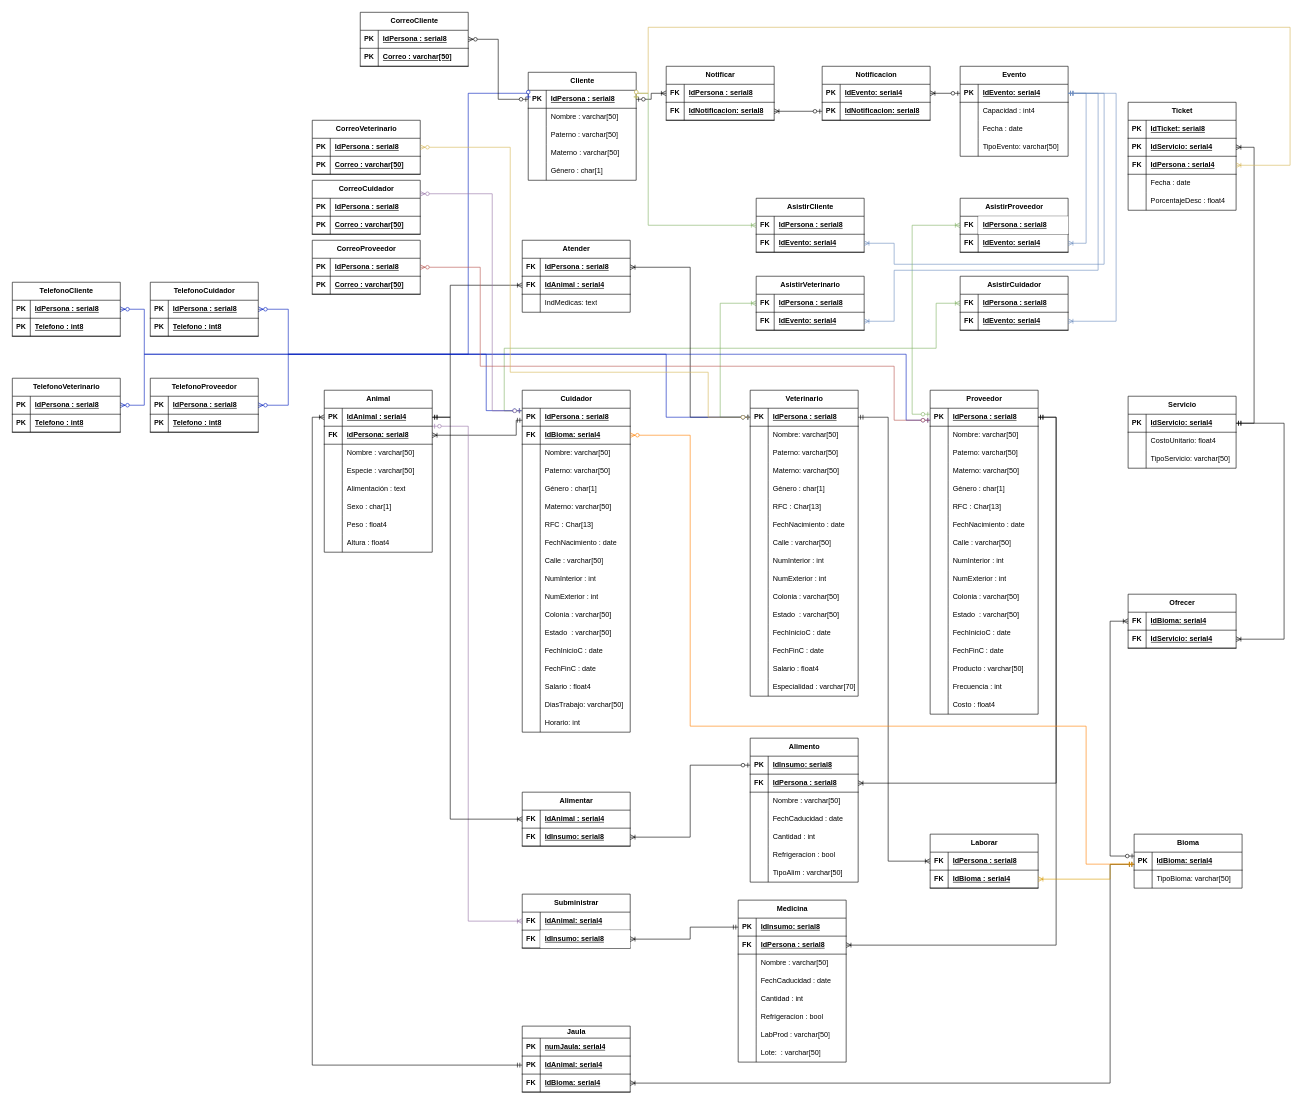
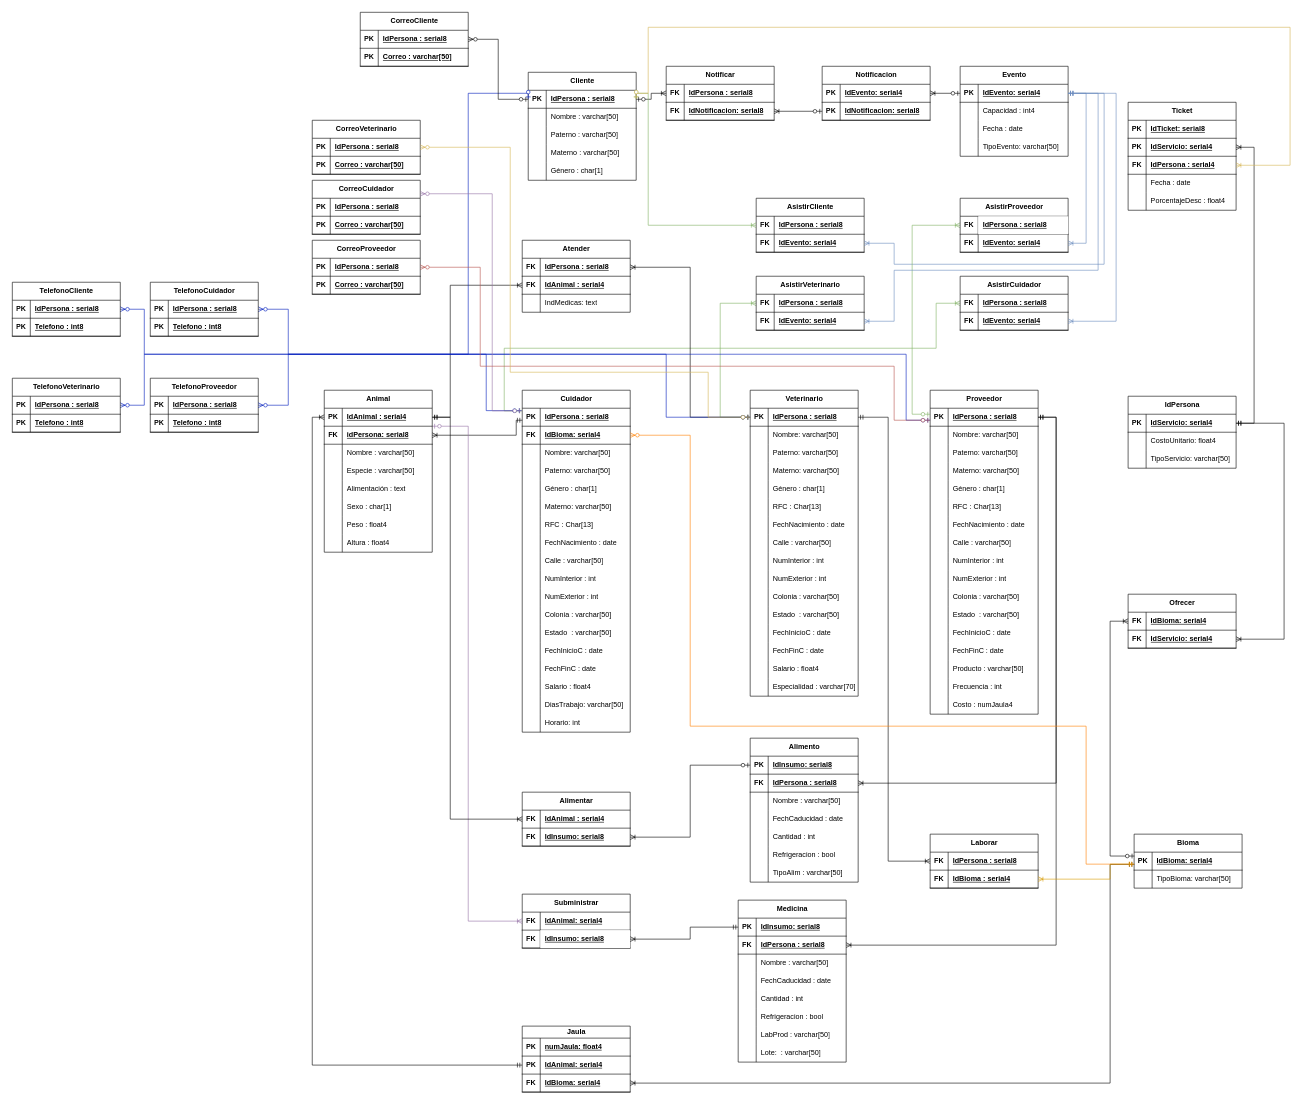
- <mxCell id="213" value="Servicio" style="shape=table;startSize=30;container=1;collapsible=1;childLayout=tableLayout;fixedRows=1;rowLines=0;fontStyle=1;align=center;resizeLast=1;html=1;" parent="1" vertex="1"><mxGeometry x="1880" y="660" width="180" height="120" as="geometry"><mxRectangle x="1180" y="-200" width="90" height="30" as="alternateBounds" /></mxGeometry></mxCell>
+ <mxCell id="213" value="IdPersona" style="shape=table;startSize=30;container=1;collapsible=1;childLayout=tableLayout;fixedRows=1;rowLines=0;fontStyle=1;align=center;resizeLast=1;html=1;" parent="1" vertex="1"><mxGeometry x="1880" y="660" width="180" height="120" as="geometry"><mxRectangle x="1180" y="-200" width="90" height="30" as="alternateBounds" /></mxGeometry></mxCell>
- <mxCell id="198" value="Costo : float4" style="shape=partialRectangle;connectable=0;fillColor=none;top=0;left=0;bottom=0;right=0;align=left;spacingLeft=6;overflow=hidden;whiteSpace=wrap;html=1;" parent="196" vertex="1"><mxGeometry x="30" width="150" height="30" as="geometry"><mxRectangle width="150" height="30" as="alternateBounds" /></mxGeometry></mxCell>
+ <mxCell id="198" value="Costo : numJaula4" style="shape=partialRectangle;connectable=0;fillColor=none;top=0;left=0;bottom=0;right=0;align=left;spacingLeft=6;overflow=hidden;whiteSpace=wrap;html=1;" parent="196" vertex="1"><mxGeometry x="30" width="150" height="30" as="geometry"><mxRectangle width="150" height="30" as="alternateBounds" /></mxGeometry></mxCell>
- <mxCell id="324" value="numJaula: serial4" style="shape=partialRectangle;connectable=0;fillColor=none;top=0;left=0;bottom=0;right=0;align=left;spacingLeft=6;fontStyle=5;overflow=hidden;whiteSpace=wrap;html=1;" parent="322" vertex="1"><mxGeometry x="30" width="150" height="30" as="geometry"><mxRectangle width="150" height="30" as="alternateBounds" /></mxGeometry></mxCell>
+ <mxCell id="324" value="numJaula: float4" style="shape=partialRectangle;connectable=0;fillColor=none;top=0;left=0;bottom=0;right=0;align=left;spacingLeft=6;fontStyle=5;overflow=hidden;whiteSpace=wrap;html=1;" parent="322" vertex="1"><mxGeometry x="30" width="150" height="30" as="geometry"><mxRectangle width="150" height="30" as="alternateBounds" /></mxGeometry></mxCell>
